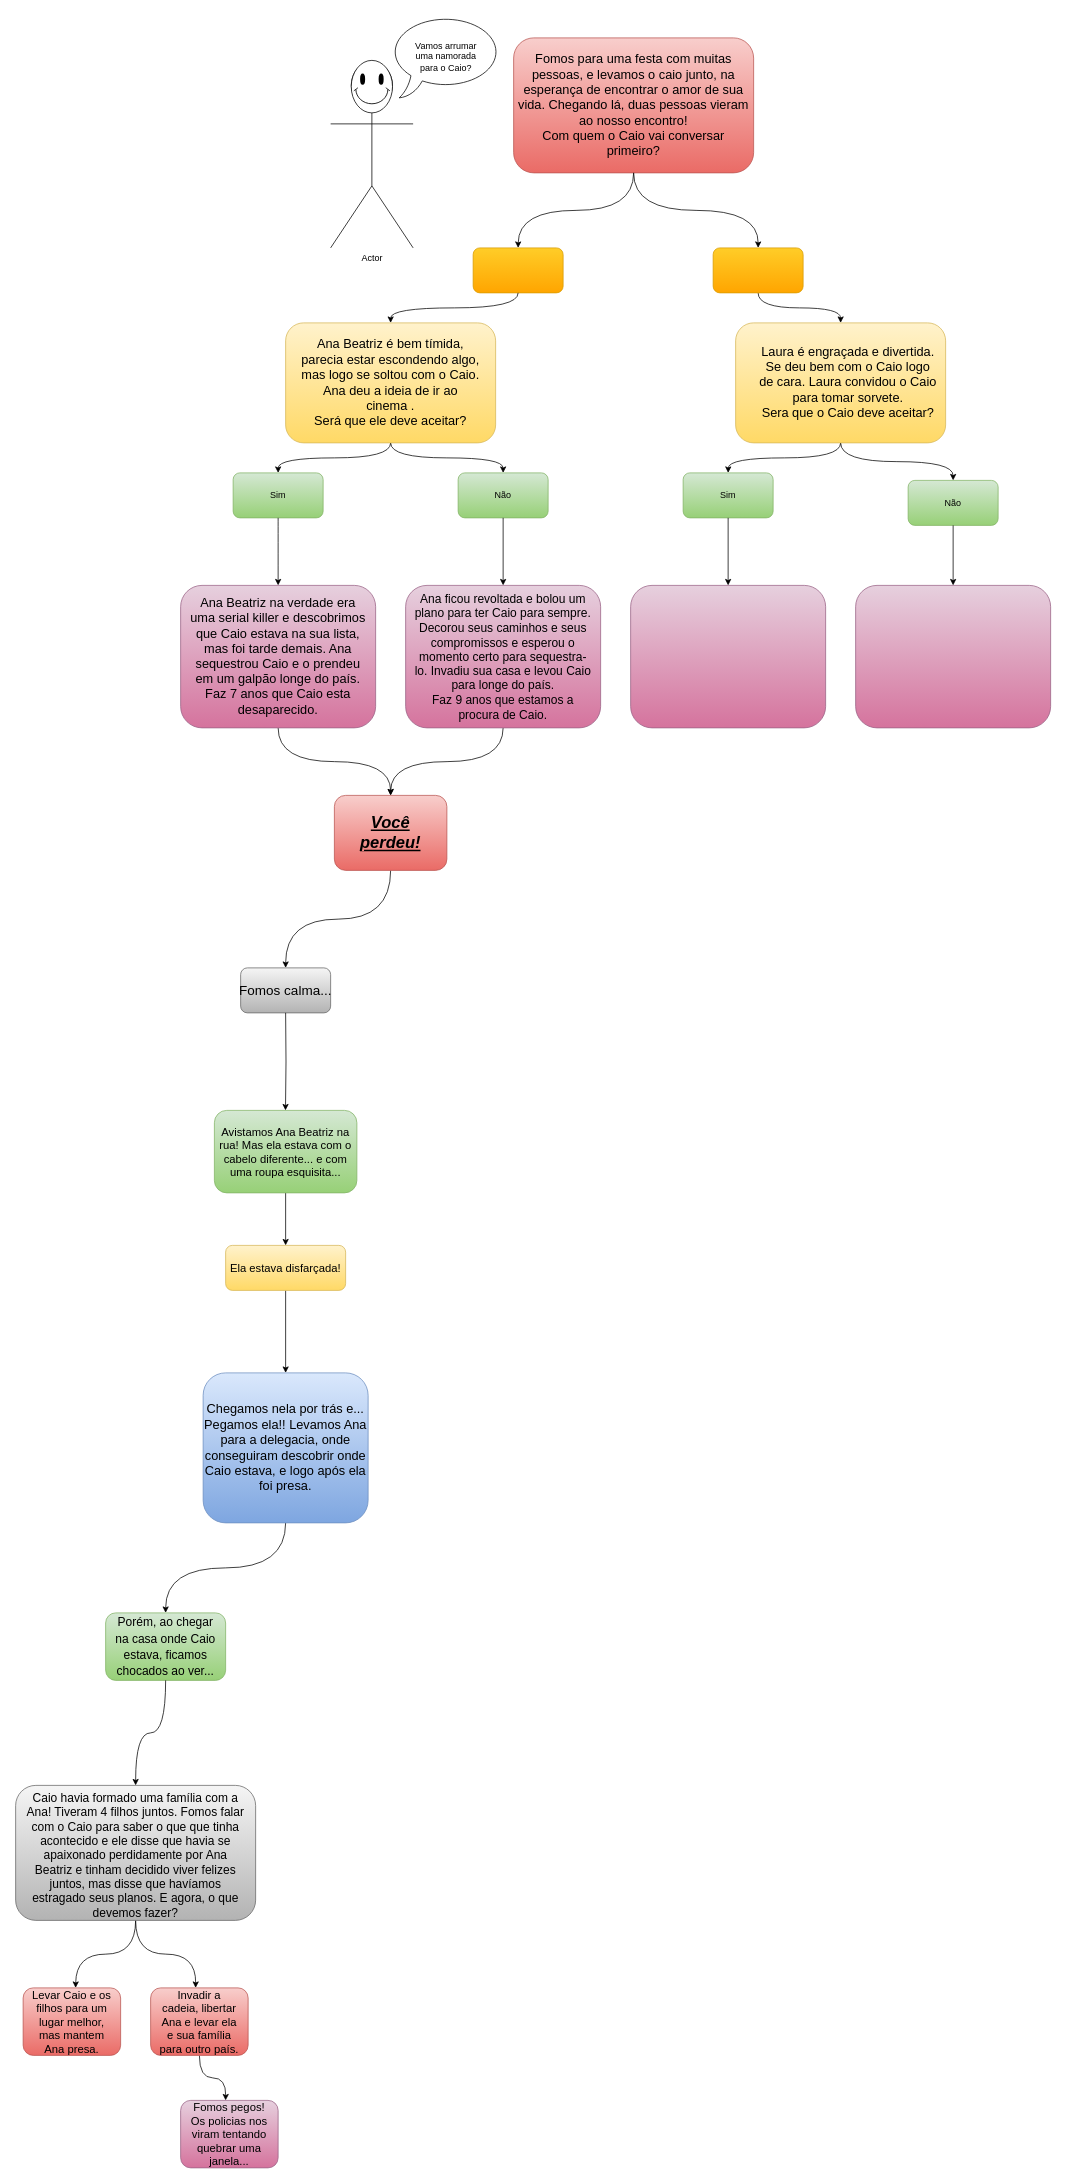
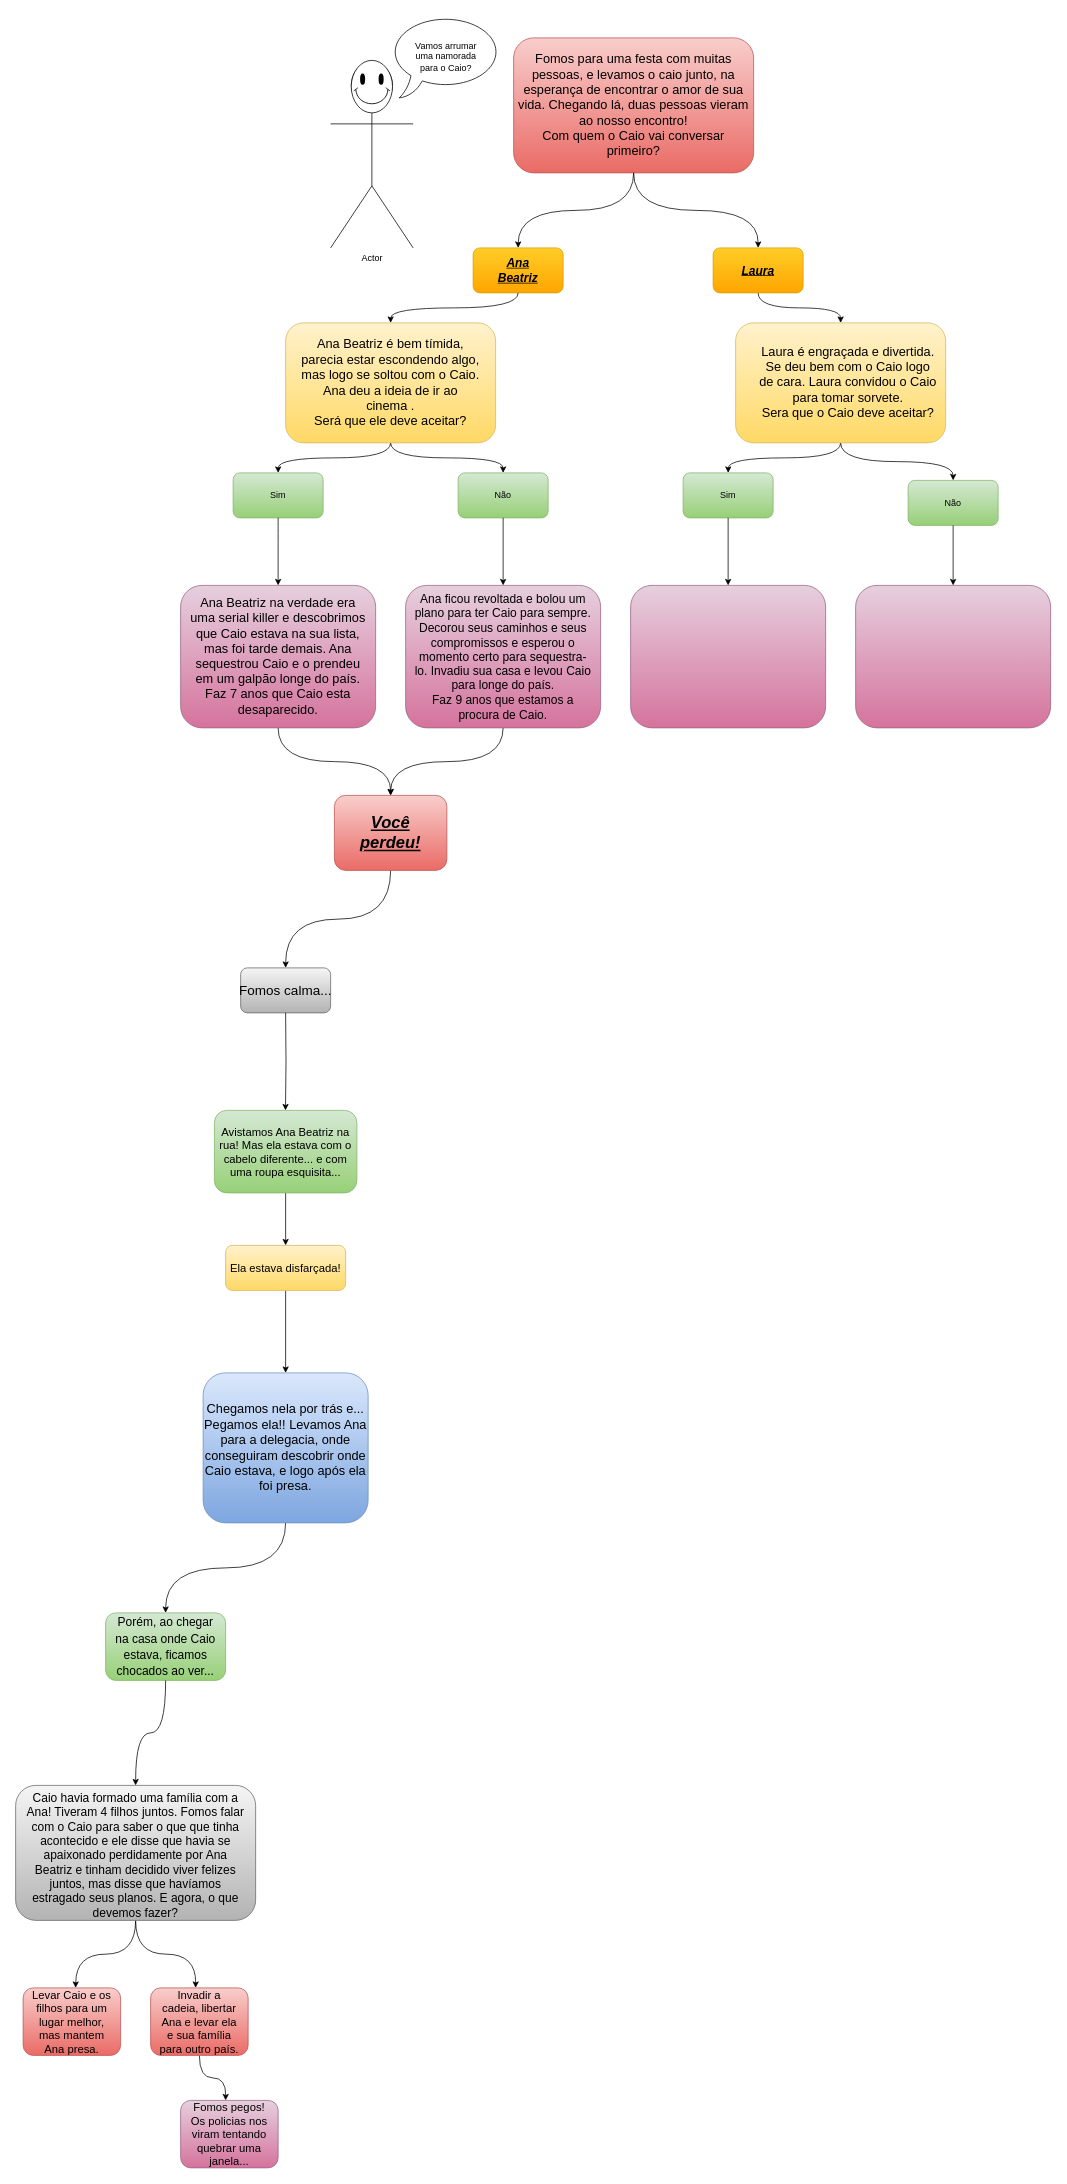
+ <mxCell id="7" value="&lt;b&gt;&lt;i&gt;&lt;u&gt;Ana Beatriz&lt;/u&gt;&lt;/i&gt;&lt;/b&gt;" style="text;html=1;align=center;verticalAlign=middle;whiteSpace=wrap;rounded=0;fontSize=16;" parent="5" vertex="1"><mxGeometry x="15" y="15" width="90" height="30" as="geometry" /></mxCell>
+ <mxCell id="25" value="&lt;b&gt;&lt;i&gt;&lt;u&gt;Laura&lt;/u&gt;&lt;/i&gt;&lt;/b&gt;" style="text;html=1;align=center;verticalAlign=middle;whiteSpace=wrap;rounded=0;fontSize=16;" parent="1" vertex="1"><mxGeometry x="965" y="345" width="90" height="30" as="geometry" /></mxCell>
